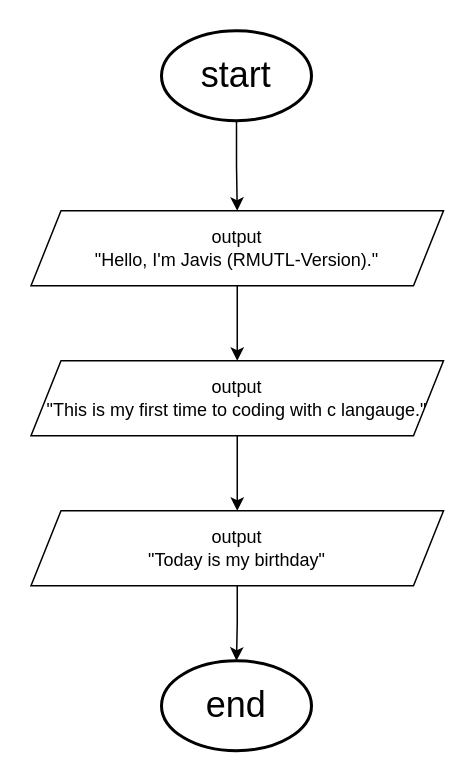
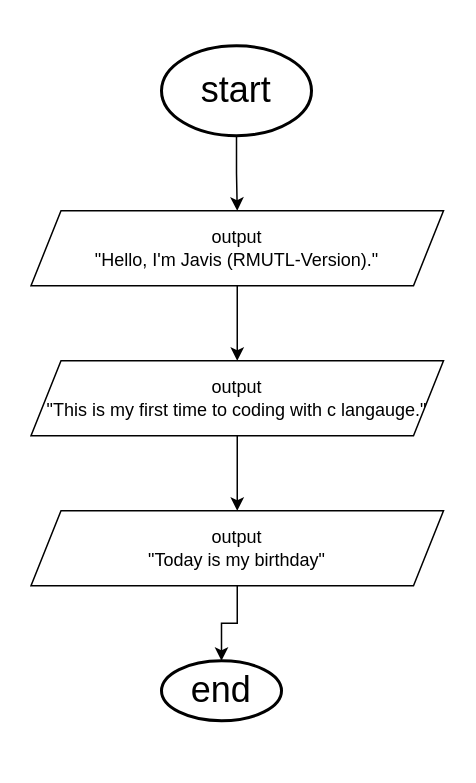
- <mxCell id="3" value="&lt;font style=&quot;font-size: 24px;&quot;&gt;start&lt;/font&gt;" style="strokeWidth=2;html=1;shape=mxgraph.flowchart.start_1;whiteSpace=wrap;" vertex="1" parent="1"><mxGeometry x="107" y="20" width="100" height="60" as="geometry" /></mxCell>
+ <mxCell id="3" value="&lt;font style=&quot;font-size: 24px;&quot;&gt;start&lt;/font&gt;" style="strokeWidth=2;html=1;shape=mxgraph.flowchart.start_1;whiteSpace=wrap;" vertex="1" parent="1"><mxGeometry x="107" y="30" width="100" height="60" as="geometry" /></mxCell>
- <mxCell id="4" value="&lt;font style=&quot;font-size: 24px;&quot;&gt;end&lt;/font&gt;" style="strokeWidth=2;html=1;shape=mxgraph.flowchart.start_1;whiteSpace=wrap;" vertex="1" parent="1"><mxGeometry x="107" y="440" width="100" height="60" as="geometry" /></mxCell>
+ <mxCell id="4" value="&lt;font style=&quot;font-size: 24px;&quot;&gt;end&lt;/font&gt;" style="strokeWidth=2;html=1;shape=mxgraph.flowchart.start_1;whiteSpace=wrap;" vertex="1" parent="1"><mxGeometry x="107" y="440" width="80" height="40" as="geometry" /></mxCell>
